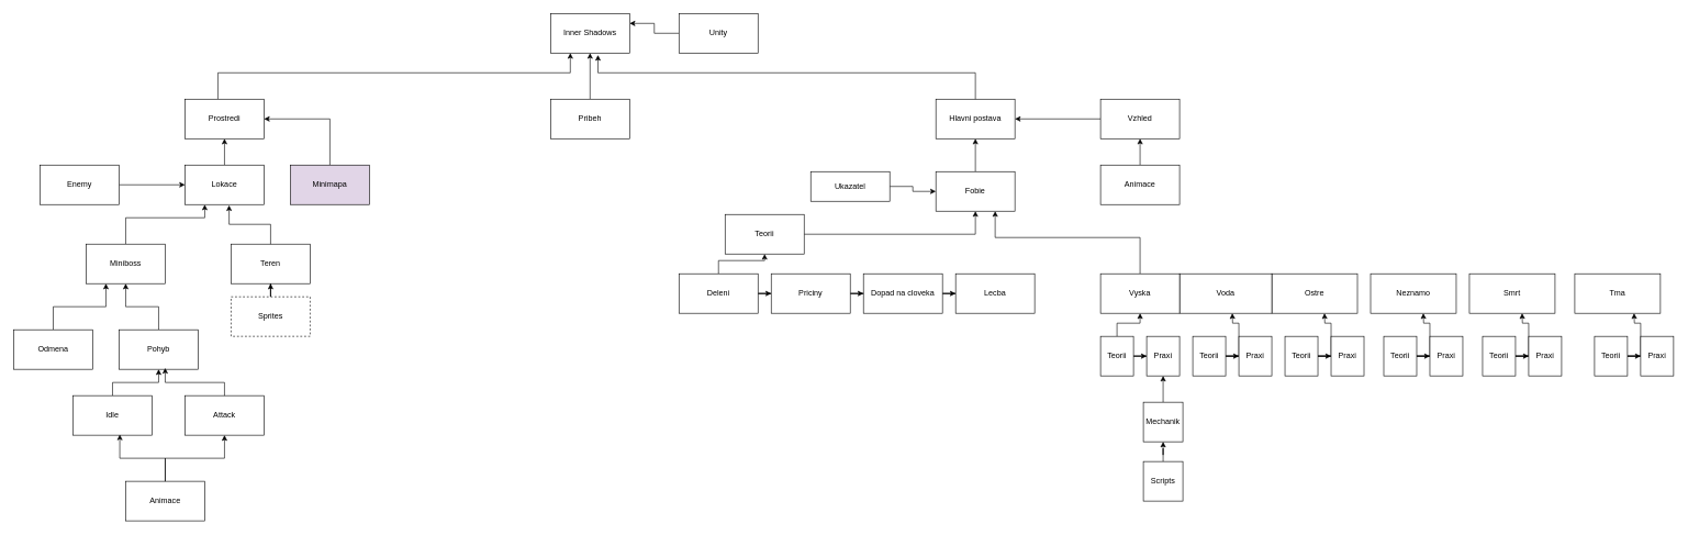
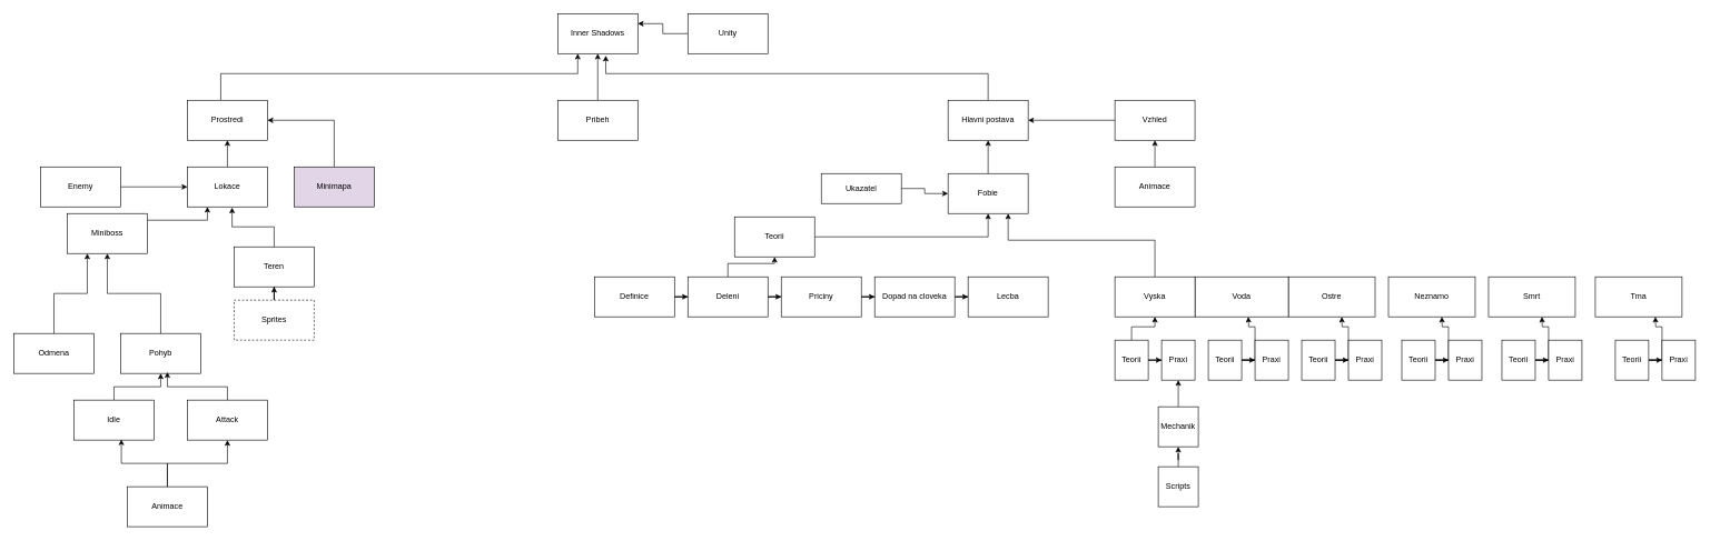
- <mxCell id="12" value="Miniboss" style="rounded=0;whiteSpace=wrap;html=1;" parent="1" vertex="1"><mxGeometry x="130" y="370" width="120" height="60" as="geometry" /></mxCell>
+ <mxCell id="12" value="Miniboss" style="rounded=0;whiteSpace=wrap;html=1;" parent="1" vertex="1"><mxGeometry x="100" y="320" width="120" height="60" as="geometry" /></mxCell>
+ <mxCell id="37" value="Definice" style="rounded=0;whiteSpace=wrap;html=1;" parent="1" vertex="1"><mxGeometry x="890" y="415" width="120" height="60" as="geometry" /></mxCell>
+ <mxCell id="36" style="edgeStyle=orthogonalEdgeStyle;rounded=0;orthogonalLoop=1;jettySize=auto;html=1;" parent="1" source="37" target="40" edge="1"><mxGeometry relative="1" as="geometry" /></mxCell>
